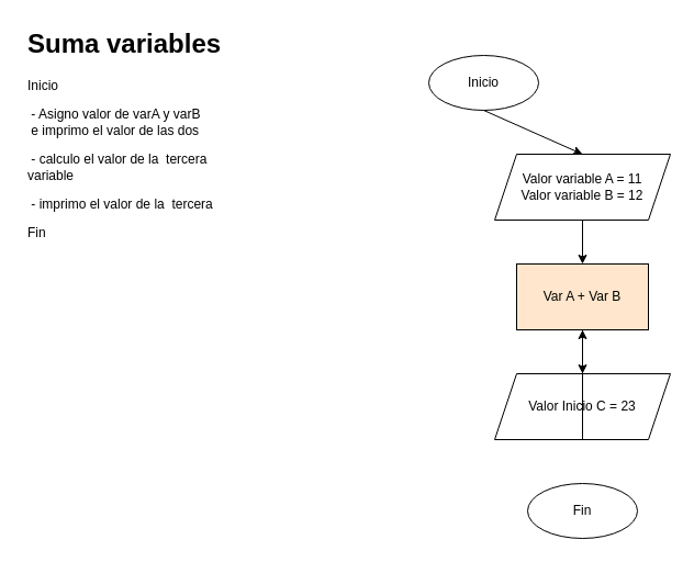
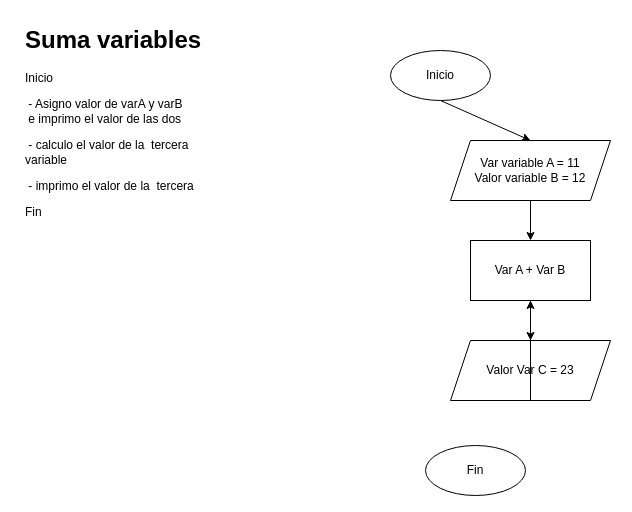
- <mxCell id="6" value="Valor variable A = 11&lt;br&gt;Valor variable B = 12" style="shape=parallelogram;perimeter=parallelogramPerimeter;whiteSpace=wrap;html=1;fixedSize=1;" vertex="1" parent="1"><mxGeometry x="450" y="140" width="160" height="60" as="geometry" /></mxCell>
+ <mxCell id="6" value="Var variable A = 11&lt;br&gt;Valor variable B = 12" style="shape=parallelogram;perimeter=parallelogramPerimeter;whiteSpace=wrap;html=1;fixedSize=1;" vertex="1" parent="1"><mxGeometry x="450" y="140" width="160" height="60" as="geometry" /></mxCell>
- <mxCell id="8" value="Var A + Var B" style="rounded=0;whiteSpace=wrap;html=1;fillColor=#ffe6cc;" vertex="1" parent="1"><mxGeometry x="470" y="240" width="120" height="60" as="geometry" /></mxCell>
+ <mxCell id="8" value="Var A + Var B" style="rounded=0;whiteSpace=wrap;html=1;" vertex="1" parent="1"><mxGeometry x="470" y="240" width="120" height="60" as="geometry" /></mxCell>
- <mxCell id="10" value="Valor Inicio C = 23" style="shape=parallelogram;perimeter=parallelogramPerimeter;whiteSpace=wrap;html=1;fixedSize=1;" vertex="1" parent="1"><mxGeometry x="450" y="340" width="160" height="60" as="geometry" /></mxCell>
+ <mxCell id="10" value="Valor Var C = 23" style="shape=parallelogram;perimeter=parallelogramPerimeter;whiteSpace=wrap;html=1;fixedSize=1;" vertex="1" parent="1"><mxGeometry x="450" y="340" width="160" height="60" as="geometry" /></mxCell>
- <mxCell id="4" value="Fin" style="ellipse;whiteSpace=wrap;html=1;" vertex="1" parent="1"><mxGeometry x="480" y="440" width="100" height="50" as="geometry" /></mxCell>
+ <mxCell id="4" value="Fin" style="ellipse;whiteSpace=wrap;html=1;" vertex="1" parent="1"><mxGeometry x="425" y="445" width="100" height="50" as="geometry" /></mxCell>
